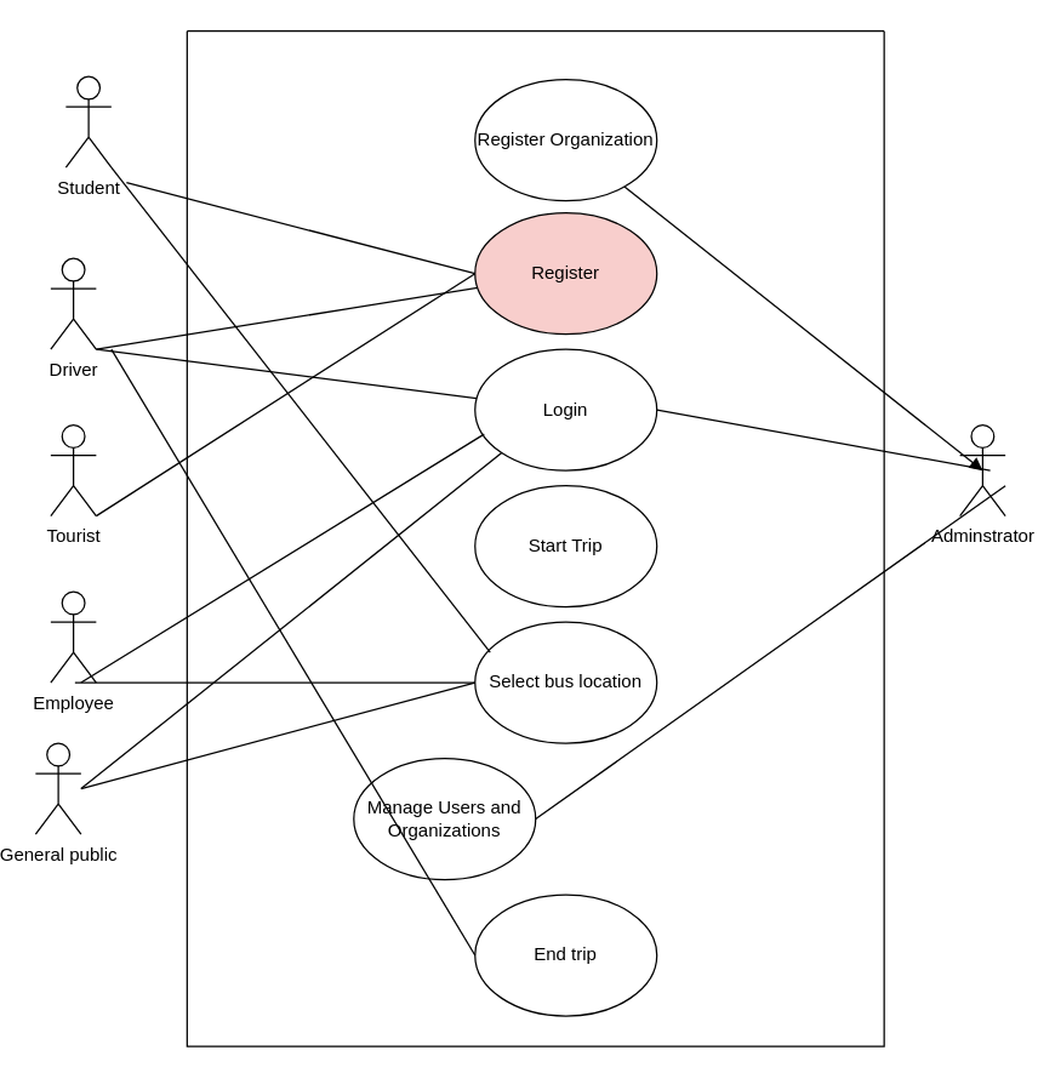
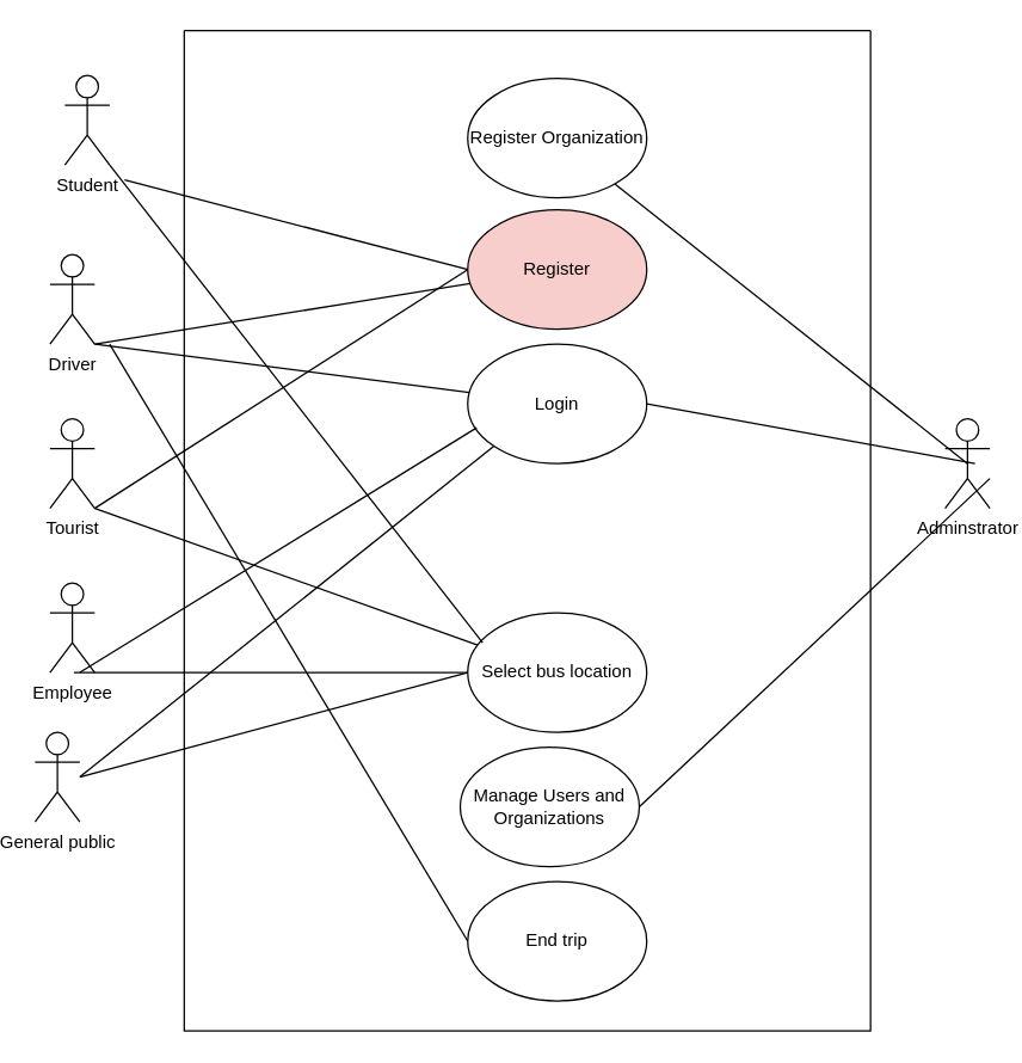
- <mxCell id="26" value="" style="endArrow=block;html=1;rounded=0;entryX=0.5;entryY=0.5;entryDx=0;entryDy=0;entryPerimeter=0;" parent="1" source="11" target="2" edge="1"><mxGeometry width="50" height="50" relative="1" as="geometry"><mxPoint x="450" y="130" as="sourcePoint" /><mxPoint x="680" y="200" as="targetPoint" /></mxGeometry></mxCell>
+ <mxCell id="26" value="" style="endArrow=none;html=1;rounded=0;entryX=0.5;entryY=0.5;entryDx=0;entryDy=0;entryPerimeter=0;" parent="1" source="11" target="2" edge="1"><mxGeometry width="50" height="50" relative="1" as="geometry"><mxPoint x="450" y="130" as="sourcePoint" /><mxPoint x="680" y="200" as="targetPoint" /></mxGeometry></mxCell>
- <mxCell id="14" value="Start Trip" style="ellipse;whiteSpace=wrap;html=1;" parent="8" vertex="1"><mxGeometry x="190" y="300" width="120" height="80" as="geometry" /></mxCell>
+ <mxCell id="25" value="" style="endArrow=none;html=1;rounded=0;exitX=1;exitY=1;exitDx=0;exitDy=0;exitPerimeter=0;entryX=0.056;entryY=0.27;entryDx=0;entryDy=0;entryPerimeter=0;" parent="1" source="4" target="13" edge="1"><mxGeometry width="50" height="50" relative="1" as="geometry"><mxPoint x="70" y="340" as="sourcePoint" /><mxPoint x="260" y="360" as="targetPoint" /></mxGeometry></mxCell>
- <mxCell id="12" value="Manage Users and Organizations" style="ellipse;whiteSpace=wrap;html=1;" parent="8" vertex="1"><mxGeometry x="110" y="480" width="120" height="80" as="geometry" /></mxCell>
+ <mxCell id="12" value="Manage Users and Organizations" style="ellipse;whiteSpace=wrap;html=1;" parent="8" vertex="1"><mxGeometry x="185" y="480" width="120" height="80" as="geometry" /></mxCell>
